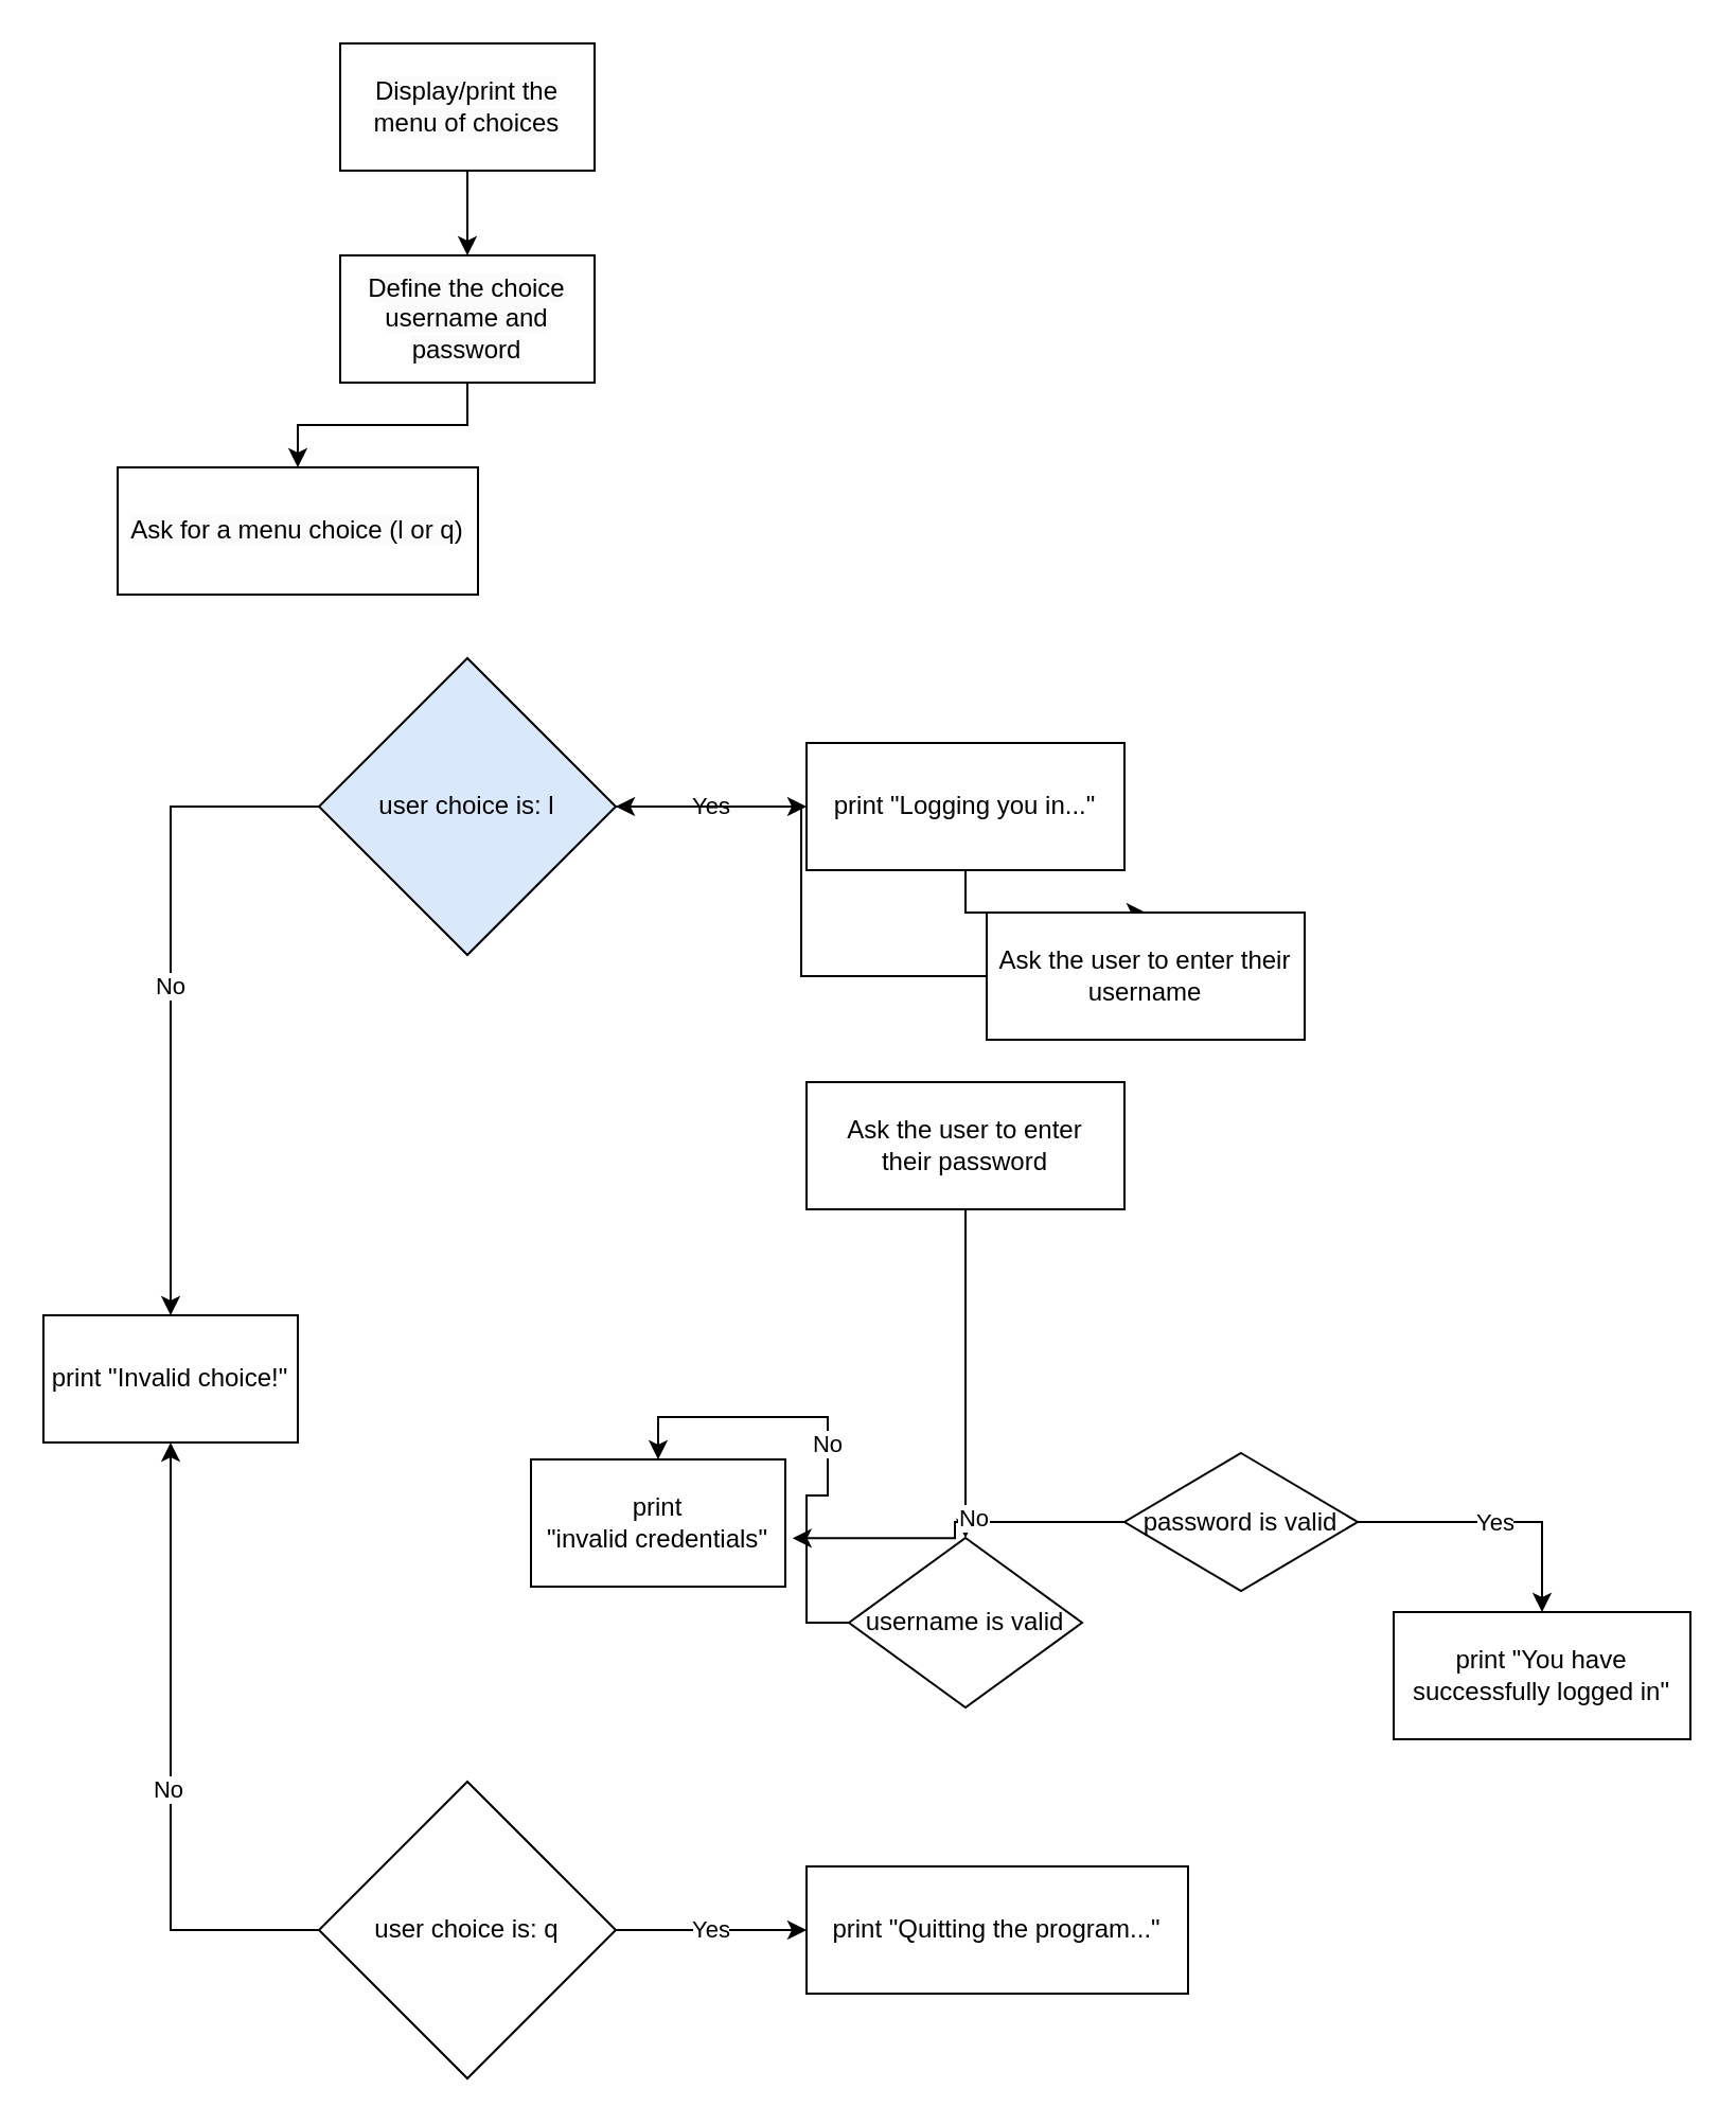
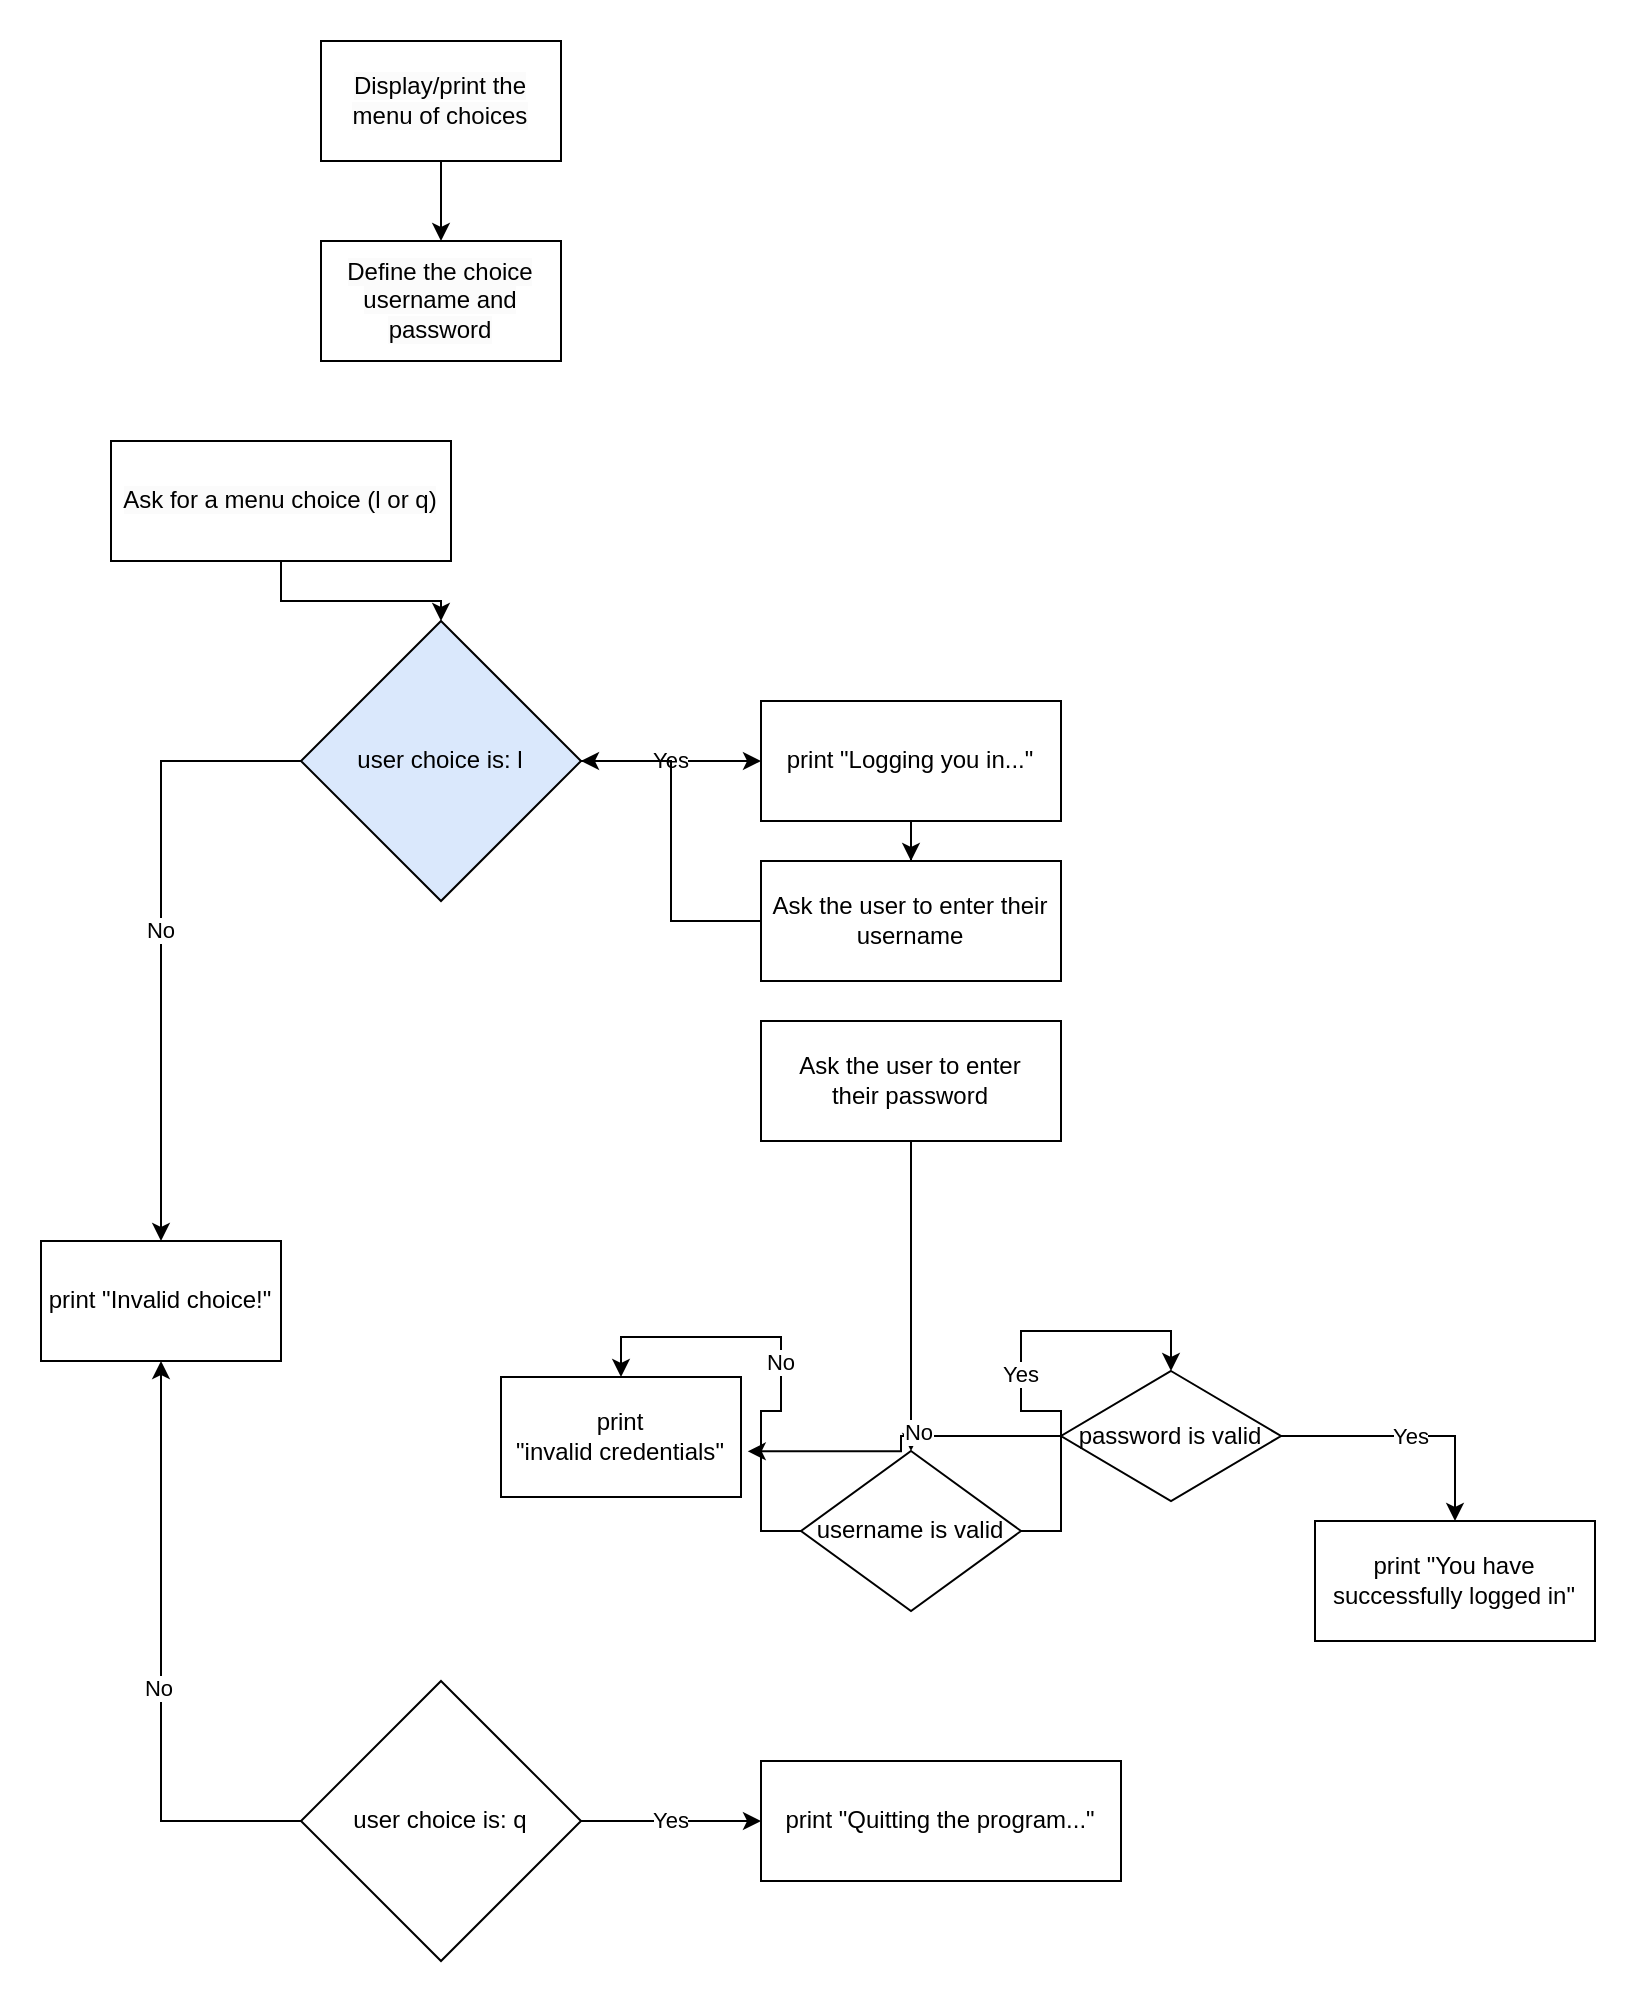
- <mxCell id="7" style="edgeStyle=orthogonalEdgeStyle;rounded=0;orthogonalLoop=1;jettySize=auto;html=1;entryX=0.5;entryY=0;entryDx=0;entryDy=0;" edge="1" parent="1" source="8" target="3"><mxGeometry relative="1" as="geometry" /></mxCell>
+ <mxCell id="2" style="edgeStyle=orthogonalEdgeStyle;rounded=0;orthogonalLoop=1;jettySize=auto;html=1;entryX=0.5;entryY=0;entryDx=0;entryDy=0;" edge="1" parent="1" source="3" target="6"><mxGeometry relative="1" as="geometry" /></mxCell>
- <mxCell id="17" value="Ask the user to enter their username" style="whiteSpace=wrap;html=1;rounded=0;" vertex="1" parent="1"><mxGeometry x="465" y="430" width="150" height="60" as="geometry" /></mxCell>
+ <mxCell id="17" value="Ask the user to enter their username" style="whiteSpace=wrap;html=1;rounded=0;" vertex="1" parent="1"><mxGeometry x="380" y="430" width="150" height="60" as="geometry" /></mxCell>
+ <mxCell id="20" value="Yes" style="edgeStyle=orthogonalEdgeStyle;rounded=0;orthogonalLoop=1;jettySize=auto;html=1;entryX=0.5;entryY=0;entryDx=0;entryDy=0;" edge="1" parent="1" source="22" target="26"><mxGeometry relative="1" as="geometry"><mxPoint x="560" y="700" as="targetPoint" /></mxGeometry></mxCell>
